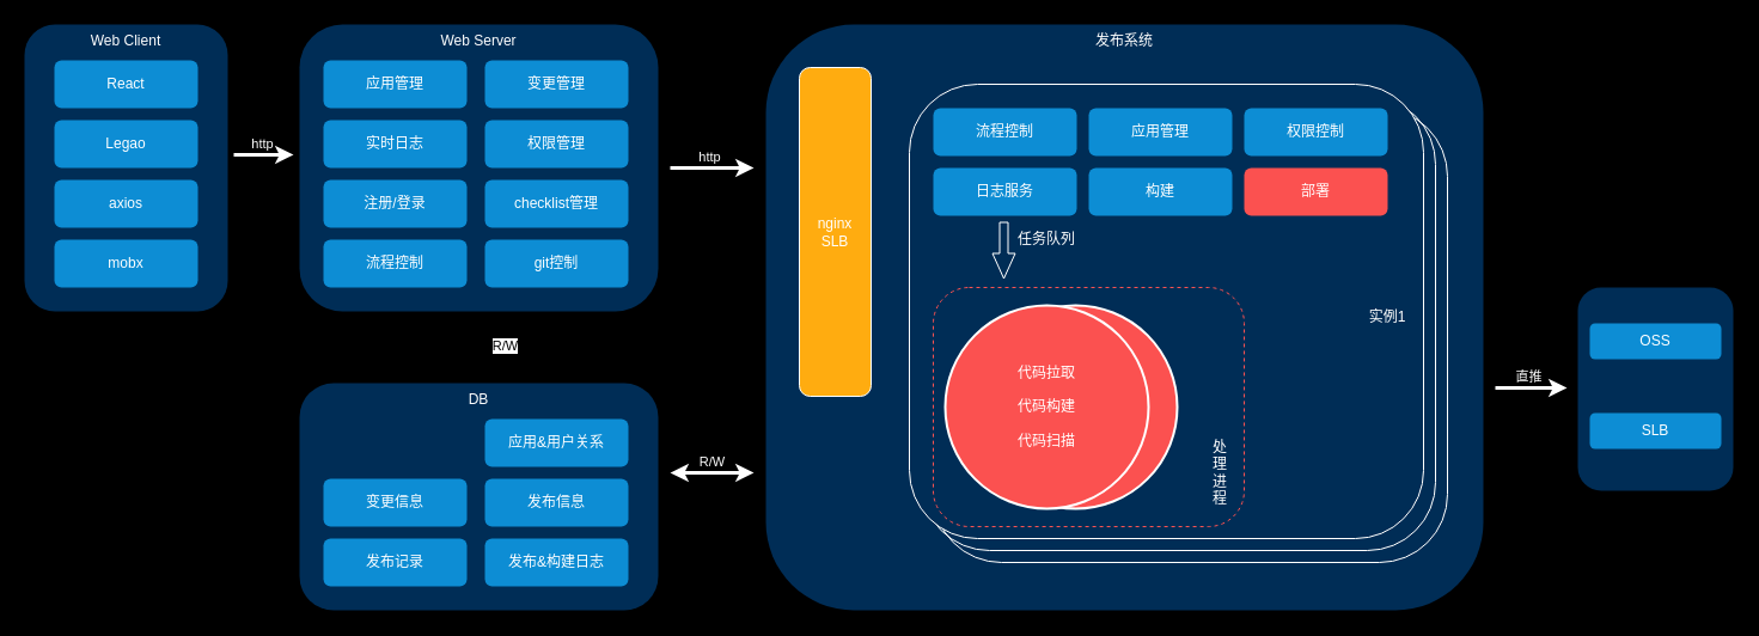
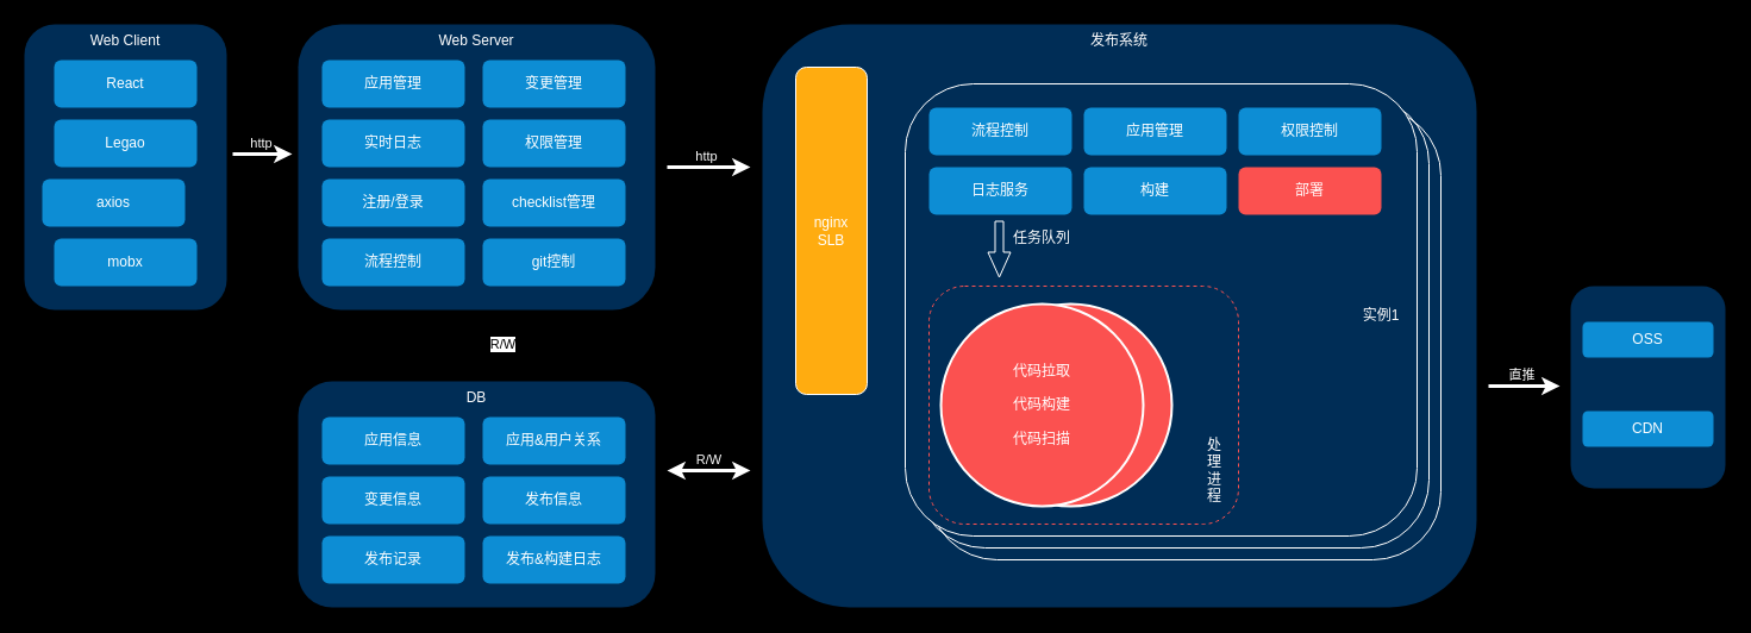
- <mxCell id="42" value="axios" style="rounded=1;whiteSpace=wrap;html=1;strokeColor=none;fillColor=#0d8dd4;fontColor=#FFFFFF;" vertex="1" parent="1"><mxGeometry x="45" y="150" width="120" height="40" as="geometry" /></mxCell>
+ <mxCell id="42" value="axios" style="rounded=1;whiteSpace=wrap;html=1;strokeColor=none;fillColor=#0d8dd4;fontColor=#FFFFFF;" vertex="1" parent="1"><mxGeometry x="35" y="150" width="120" height="40" as="geometry" /></mxCell>
- <mxCell id="38" value="SLB" style="rounded=1;whiteSpace=wrap;html=1;strokeColor=none;fillColor=#0d8dd4;fontColor=#FFFFFF;" vertex="1" parent="1"><mxGeometry x="1329" y="345" width="110" height="30" as="geometry" /></mxCell>
+ <mxCell id="38" value="CDN" style="rounded=1;whiteSpace=wrap;html=1;strokeColor=none;fillColor=#0d8dd4;fontColor=#FFFFFF;" vertex="1" parent="1"><mxGeometry x="1329" y="345" width="110" height="30" as="geometry" /></mxCell>
+ <mxCell id="11" value="应用信息" style="rounded=1;whiteSpace=wrap;html=1;verticalAlign=middle;strokeColor=none;fillColor=#0d8dd4;fontColor=#FFFFFF;" vertex="1" parent="1"><mxGeometry x="270" y="350" width="120" height="40" as="geometry" /></mxCell>
